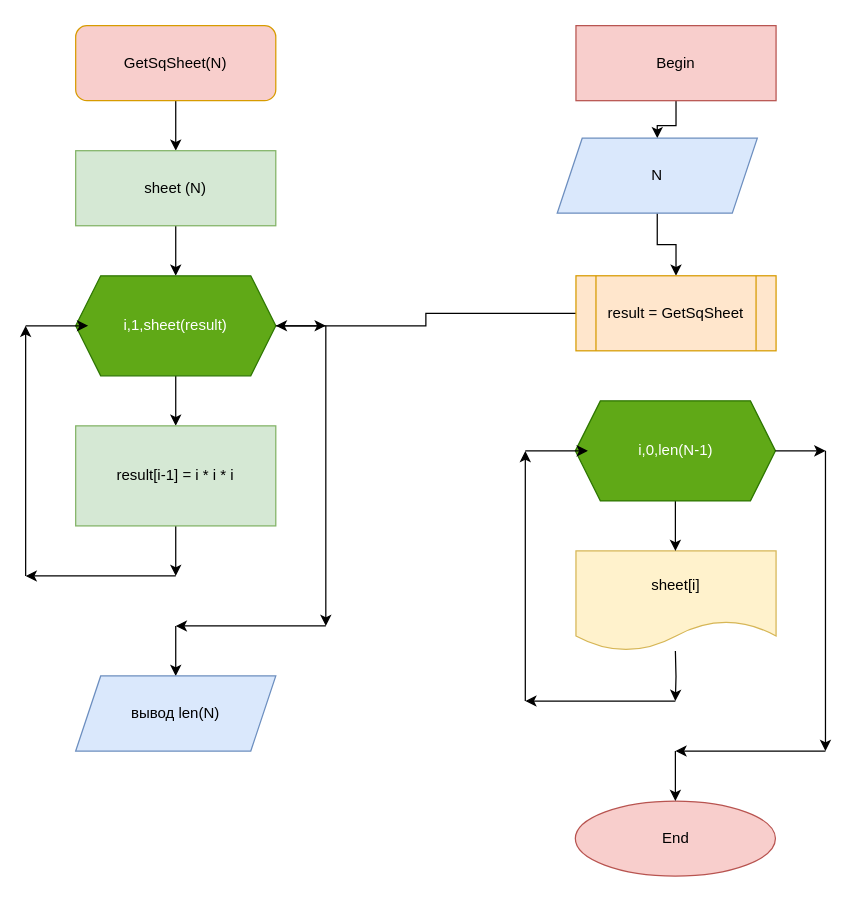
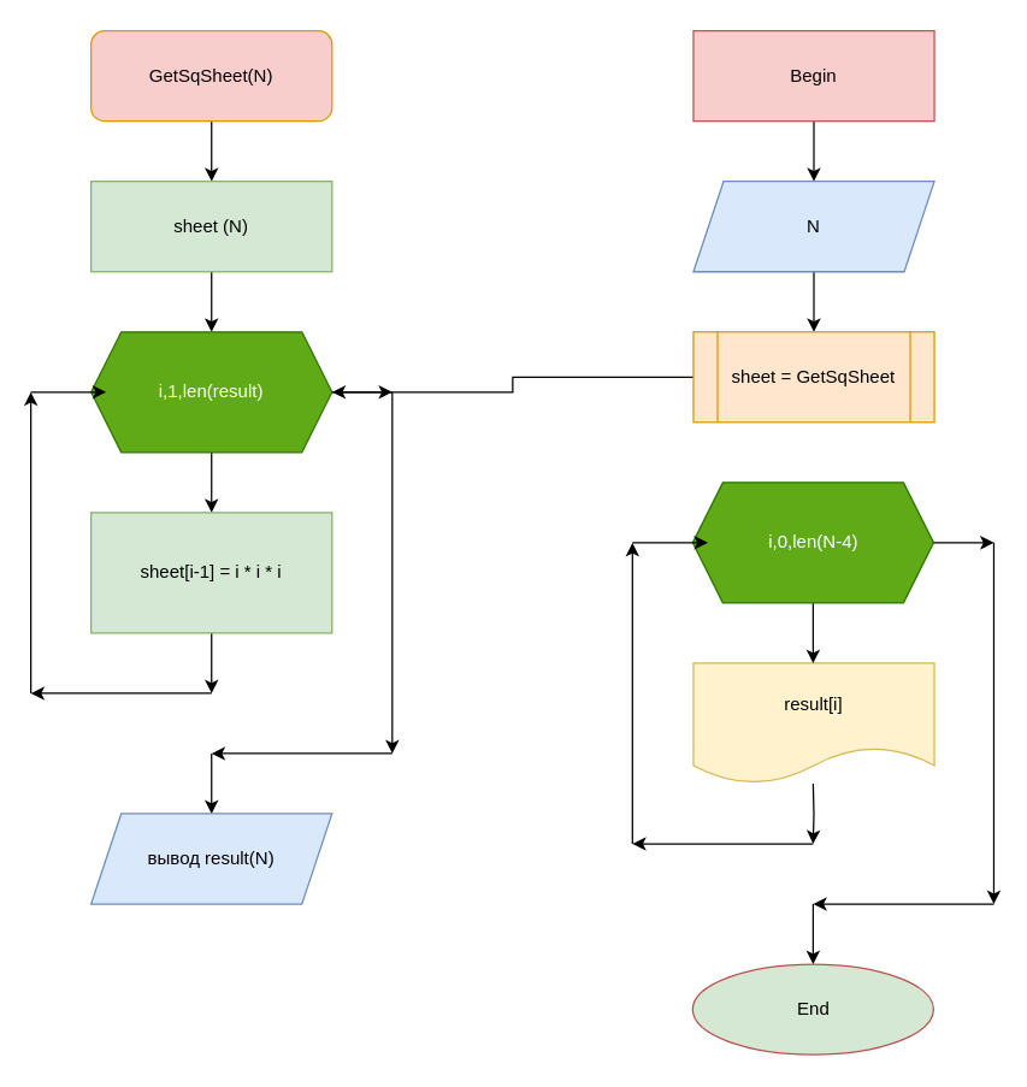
- <mxCell id="5" value="N" style="shape=parallelogram;perimeter=parallelogramPerimeter;whiteSpace=wrap;html=1;fixedSize=1;fillColor=#dae8fc;strokeColor=#6c8ebf;" vertex="1" parent="1"><mxGeometry x="445" y="110" width="160" height="60" as="geometry" /></mxCell>
+ <mxCell id="5" value="N" style="shape=parallelogram;perimeter=parallelogramPerimeter;whiteSpace=wrap;html=1;fixedSize=1;fillColor=#dae8fc;strokeColor=#6c8ebf;" vertex="1" parent="1"><mxGeometry x="460" y="120" width="160" height="60" as="geometry" /></mxCell>
- <mxCell id="7" value="result = GetSqSheet" style="shape=process;whiteSpace=wrap;html=1;backgroundOutline=1;fillColor=#ffe6cc;strokeColor=#d79b00;" vertex="1" parent="1"><mxGeometry x="460" y="220" width="160" height="60" as="geometry" /></mxCell>
+ <mxCell id="7" value="sheet = GetSqSheet" style="shape=process;whiteSpace=wrap;html=1;backgroundOutline=1;fillColor=#ffe6cc;strokeColor=#d79b00;" vertex="1" parent="1"><mxGeometry x="460" y="220" width="160" height="60" as="geometry" /></mxCell>
- <mxCell id="15" value="i,1,sheet(result)" style="shape=hexagon;perimeter=hexagonPerimeter2;whiteSpace=wrap;html=1;fixedSize=1;fontFamily=Helvetica;fillColor=#60a917;fontColor=#ffffff;strokeColor=#2D7600;" vertex="1" parent="1"><mxGeometry x="60" y="220" width="160" height="80" as="geometry" /></mxCell>
+ <mxCell id="15" value="i,1,len(result)" style="shape=hexagon;perimeter=hexagonPerimeter2;whiteSpace=wrap;html=1;fixedSize=1;fontFamily=Helvetica;fillColor=#60a917;fontColor=#ffffff;strokeColor=#2D7600;" vertex="1" parent="1"><mxGeometry x="60" y="220" width="160" height="80" as="geometry" /></mxCell>
- <mxCell id="27" value="i,0,len(N-1)" style="shape=hexagon;perimeter=hexagonPerimeter2;whiteSpace=wrap;html=1;fixedSize=1;fontFamily=Helvetica;fillColor=#60a917;fontColor=#ffffff;strokeColor=#2D7600;" vertex="1" parent="1"><mxGeometry x="459.5" y="320" width="160" height="80" as="geometry" /></mxCell>
+ <mxCell id="27" value="i,0,len(N-4)" style="shape=hexagon;perimeter=hexagonPerimeter2;whiteSpace=wrap;html=1;fixedSize=1;fontFamily=Helvetica;fillColor=#60a917;fontColor=#ffffff;strokeColor=#2D7600;" vertex="1" parent="1"><mxGeometry x="459.5" y="320" width="160" height="80" as="geometry" /></mxCell>
- <mxCell id="17" value="result[i-1] = i * i * i" style="rounded=0;whiteSpace=wrap;html=1;fontFamily=Helvetica;fillColor=#d5e8d4;strokeColor=#82b366;" vertex="1" parent="1"><mxGeometry x="60" y="340" width="160" height="80" as="geometry" /></mxCell>
+ <mxCell id="17" value="sheet[i-1] = i * i * i" style="rounded=0;whiteSpace=wrap;html=1;fontFamily=Helvetica;fillColor=#d5e8d4;strokeColor=#82b366;" vertex="1" parent="1"><mxGeometry x="60" y="340" width="160" height="80" as="geometry" /></mxCell>
- <mxCell id="10" value="sheet[i]" style="shape=document;whiteSpace=wrap;html=1;boundedLbl=1;fillColor=#fff2cc;strokeColor=#d6b656;" vertex="1" parent="1"><mxGeometry x="460" y="440" width="160" height="80" as="geometry" /></mxCell>
+ <mxCell id="10" value="result[i]" style="shape=document;whiteSpace=wrap;html=1;boundedLbl=1;fillColor=#fff2cc;strokeColor=#d6b656;" vertex="1" parent="1"><mxGeometry x="460" y="440" width="160" height="80" as="geometry" /></mxCell>
- <mxCell id="25" value="вывод len(N)" style="shape=parallelogram;perimeter=parallelogramPerimeter;whiteSpace=wrap;html=1;fixedSize=1;fontFamily=Helvetica;fillColor=#dae8fc;strokeColor=#6c8ebf;" vertex="1" parent="1"><mxGeometry x="60" y="540" width="160" height="60" as="geometry" /></mxCell>
+ <mxCell id="25" value="вывод result(N)" style="shape=parallelogram;perimeter=parallelogramPerimeter;whiteSpace=wrap;html=1;fixedSize=1;fontFamily=Helvetica;fillColor=#dae8fc;strokeColor=#6c8ebf;" vertex="1" parent="1"><mxGeometry x="60" y="540" width="160" height="60" as="geometry" /></mxCell>
- <mxCell id="11" value="End" style="ellipse;whiteSpace=wrap;html=1;fillColor=#f8cecc;strokeColor=#b85450;" vertex="1" parent="1"><mxGeometry x="459.5" y="640" width="160" height="60" as="geometry" /></mxCell>
+ <mxCell id="11" value="End" style="ellipse;whiteSpace=wrap;html=1;fillColor=#d5e8d4;strokeColor=#b85450;" vertex="1" parent="1"><mxGeometry x="459.5" y="640" width="160" height="60" as="geometry" /></mxCell>
